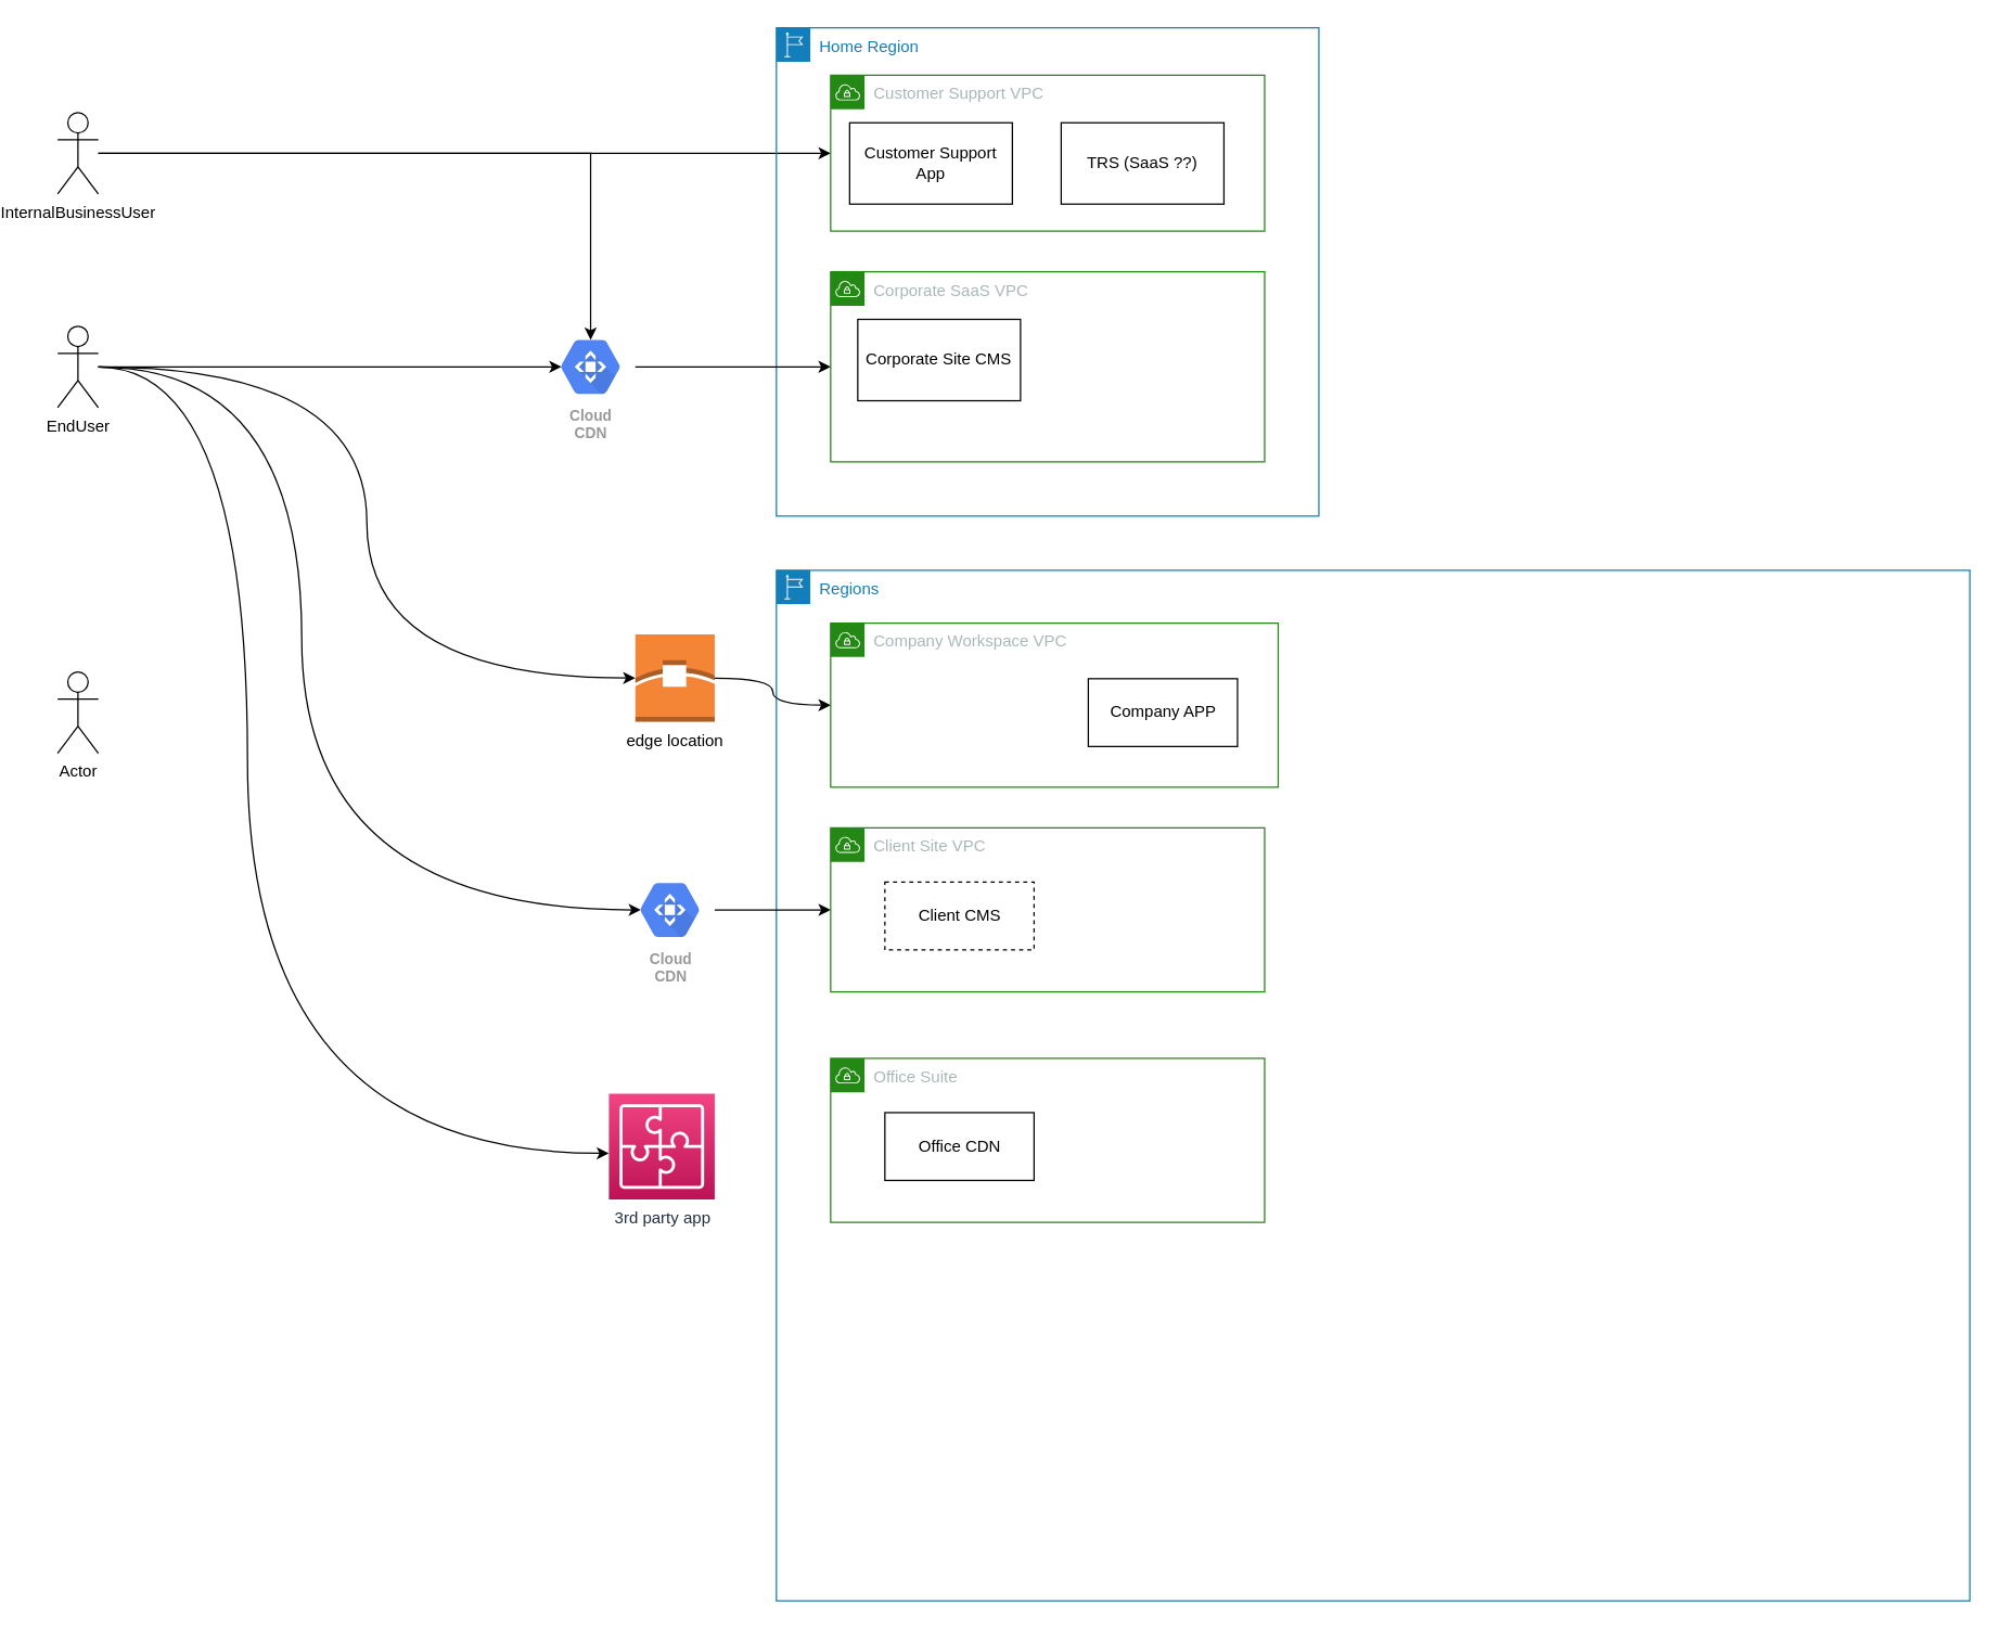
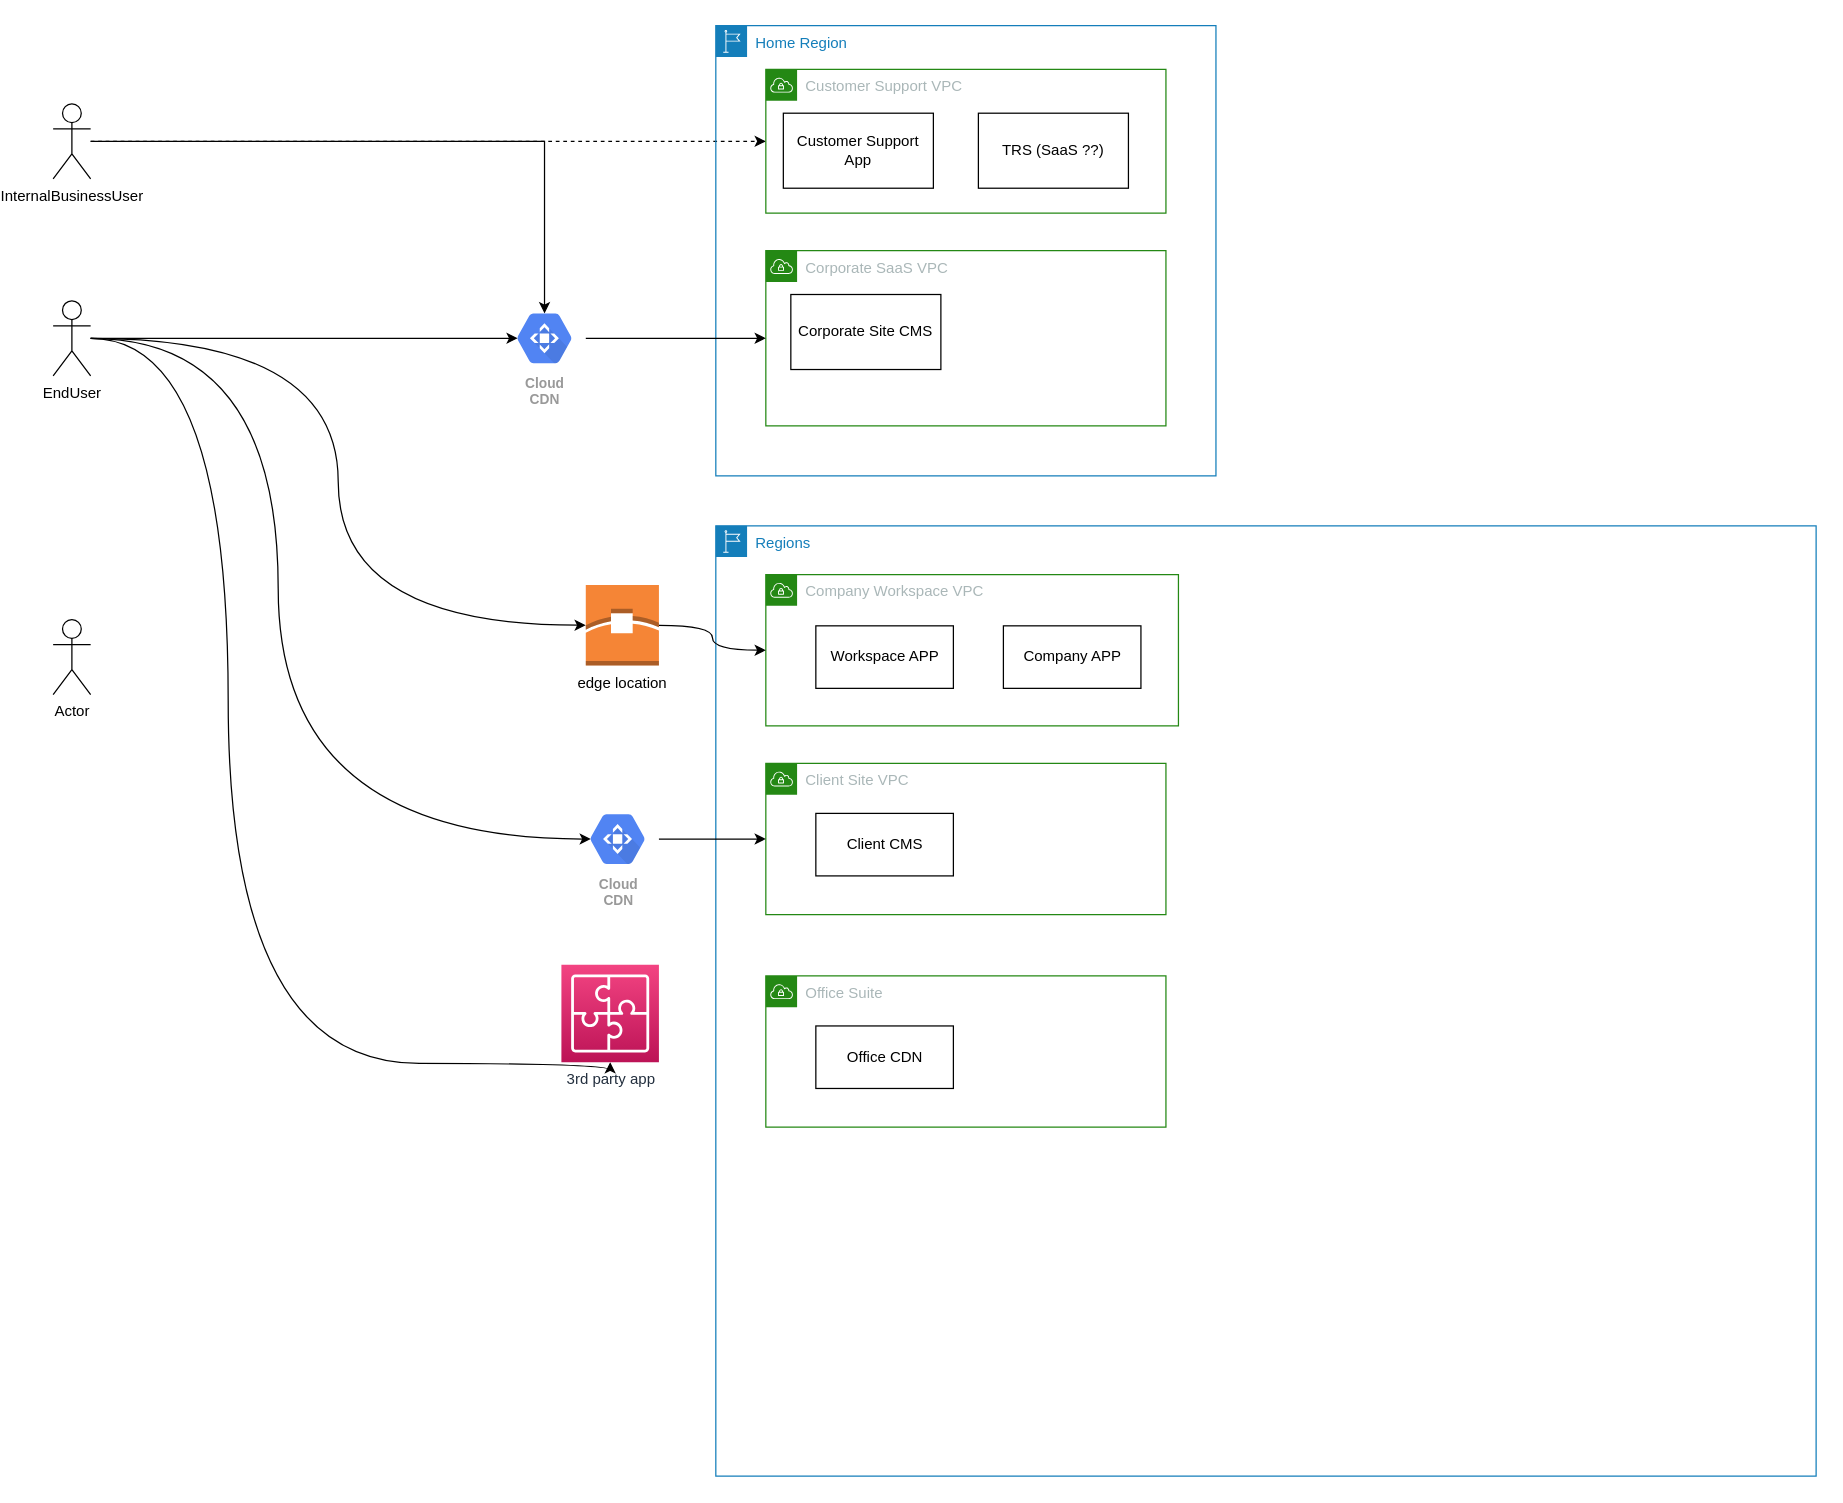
- <mxCell id="3" style="edgeStyle=orthogonalEdgeStyle;rounded=0;orthogonalLoop=1;jettySize=auto;html=1;" edge="1" parent="1" source="4" target="12"><mxGeometry relative="1" as="geometry" /></mxCell>
+ <mxCell id="3" style="edgeStyle=orthogonalEdgeStyle;rounded=0;orthogonalLoop=1;jettySize=auto;html=1;dashed=1;" edge="1" parent="1" source="4" target="12"><mxGeometry relative="1" as="geometry" /></mxCell>
+ <mxCell id="21" value="Workspace APP" style="html=1;" vertex="1" parent="1"><mxGeometry x="630" y="500" width="110" height="50" as="geometry" /></mxCell>
- <mxCell id="24" value="Client CMS" style="html=1;dashed=1;" vertex="1" parent="1"><mxGeometry x="630" y="650" width="110" height="50" as="geometry" /></mxCell>
+ <mxCell id="24" value="Client CMS" style="html=1;" vertex="1" parent="1"><mxGeometry x="630" y="650" width="110" height="50" as="geometry" /></mxCell>
- <mxCell id="31" value="3rd party app" style="outlineConnect=0;fontColor=#232F3E;gradientColor=#F34482;gradientDirection=north;fillColor=#BC1356;strokeColor=#ffffff;dashed=0;verticalLabelPosition=bottom;verticalAlign=top;align=center;html=1;fontSize=12;fontStyle=0;aspect=fixed;shape=mxgraph.aws4.resourceIcon;resIcon=mxgraph.aws4.application_integration;" vertex="1" parent="1"><mxGeometry x="426.5" y="806" width="78" height="78" as="geometry" /></mxCell>
+ <mxCell id="31" value="3rd party app" style="outlineConnect=0;fontColor=#232F3E;gradientColor=#F34482;gradientDirection=north;fillColor=#BC1356;strokeColor=#ffffff;dashed=0;verticalLabelPosition=bottom;verticalAlign=top;align=center;html=1;fontSize=12;fontStyle=0;aspect=fixed;shape=mxgraph.aws4.resourceIcon;resIcon=mxgraph.aws4.application_integration;" vertex="1" parent="1"><mxGeometry x="426.5" y="771" width="78" height="78" as="geometry" /></mxCell>
